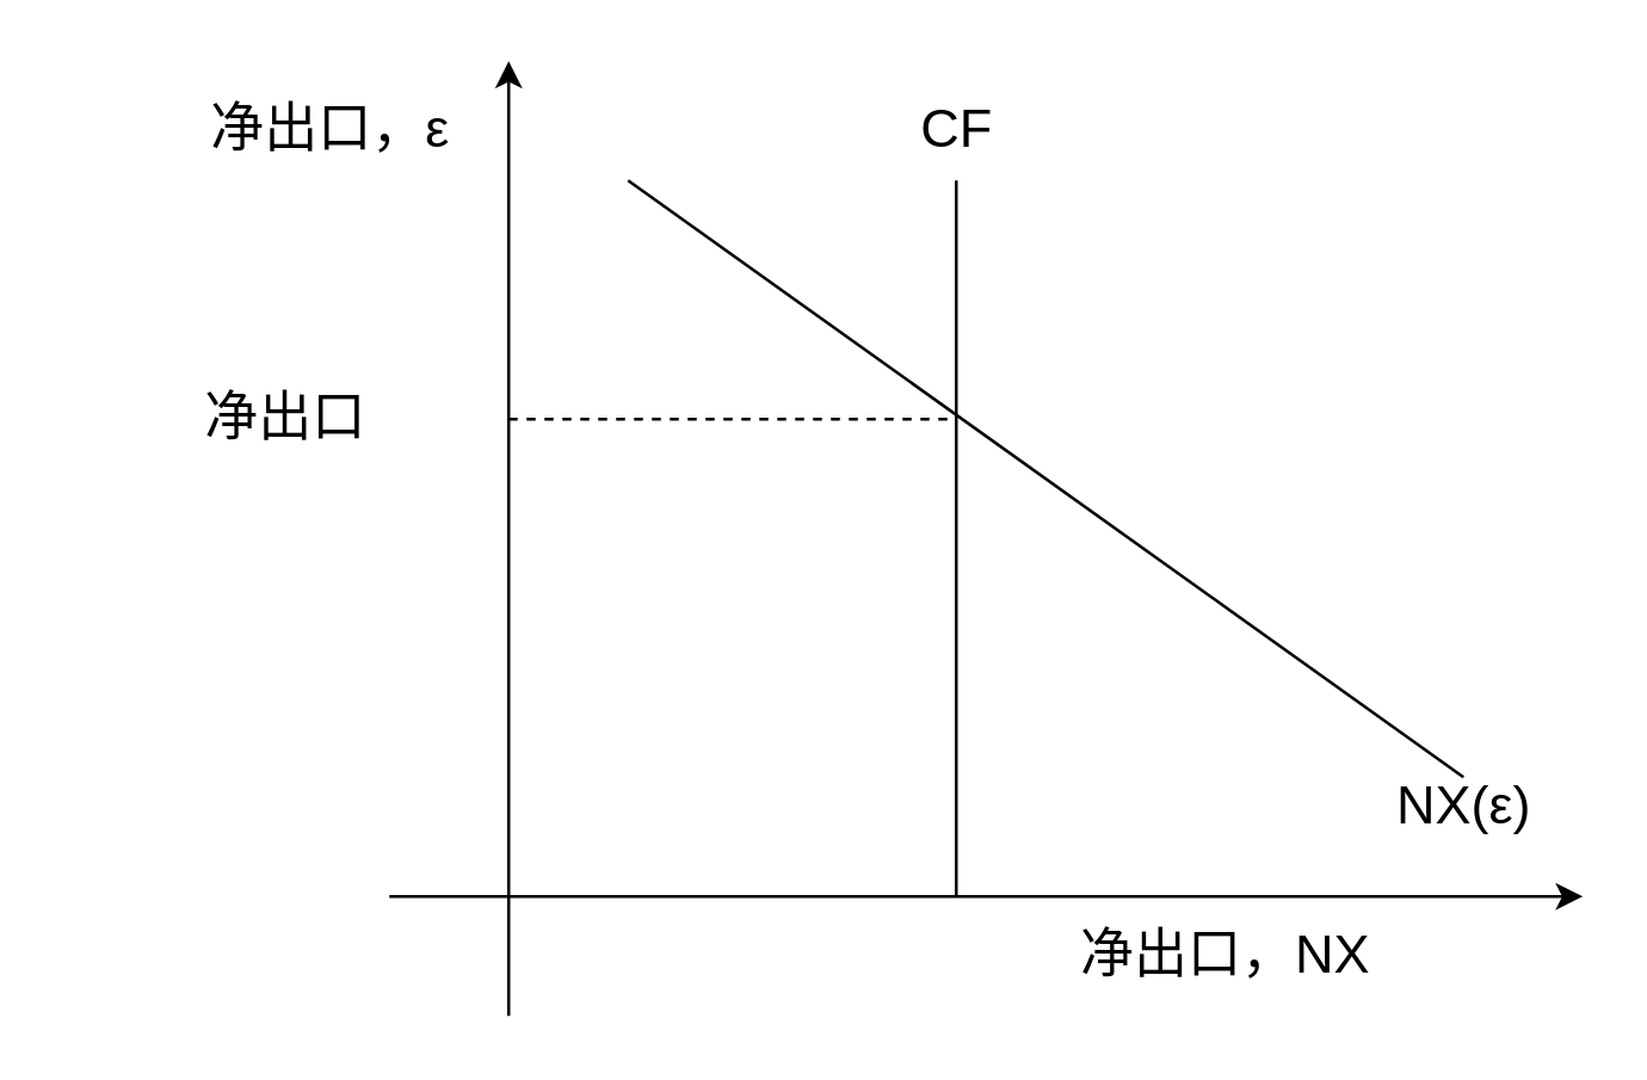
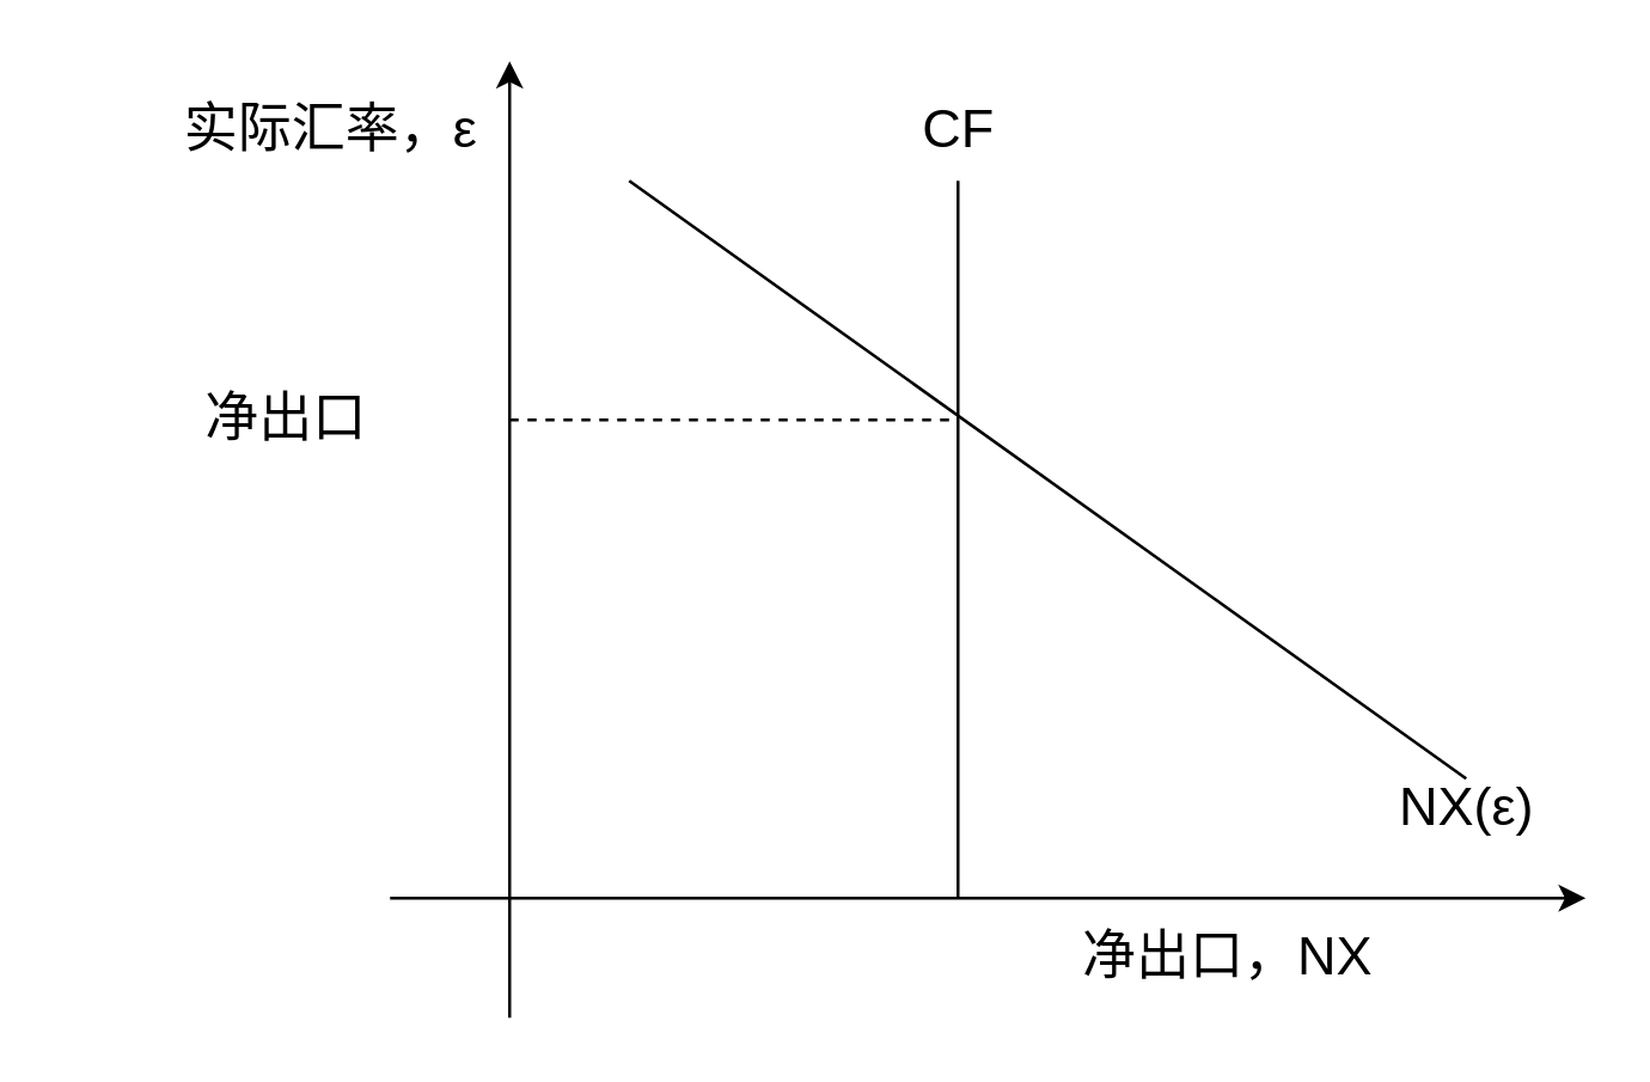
- <mxCell id="6" value="&lt;font style=&quot;font-size: 18px;&quot;&gt;&lt;font style=&quot;font-size: 18px;&quot;&gt;净出口，&lt;/font&gt;ε&lt;/font&gt;" style="text;html=1;align=center;verticalAlign=middle;resizable=0;points=[];autosize=1;strokeColor=none;fillColor=none;" vertex="1" parent="1"><mxGeometry x="50" y="23" width="120" height="40" as="geometry" /></mxCell>
+ <mxCell id="6" value="&lt;font style=&quot;font-size: 18px;&quot;&gt;&lt;font style=&quot;font-size: 18px;&quot;&gt;实际汇率，&lt;/font&gt;ε&lt;/font&gt;" style="text;html=1;align=center;verticalAlign=middle;resizable=0;points=[];autosize=1;strokeColor=none;fillColor=none;" vertex="1" parent="1"><mxGeometry x="50" y="23" width="120" height="40" as="geometry" /></mxCell>
